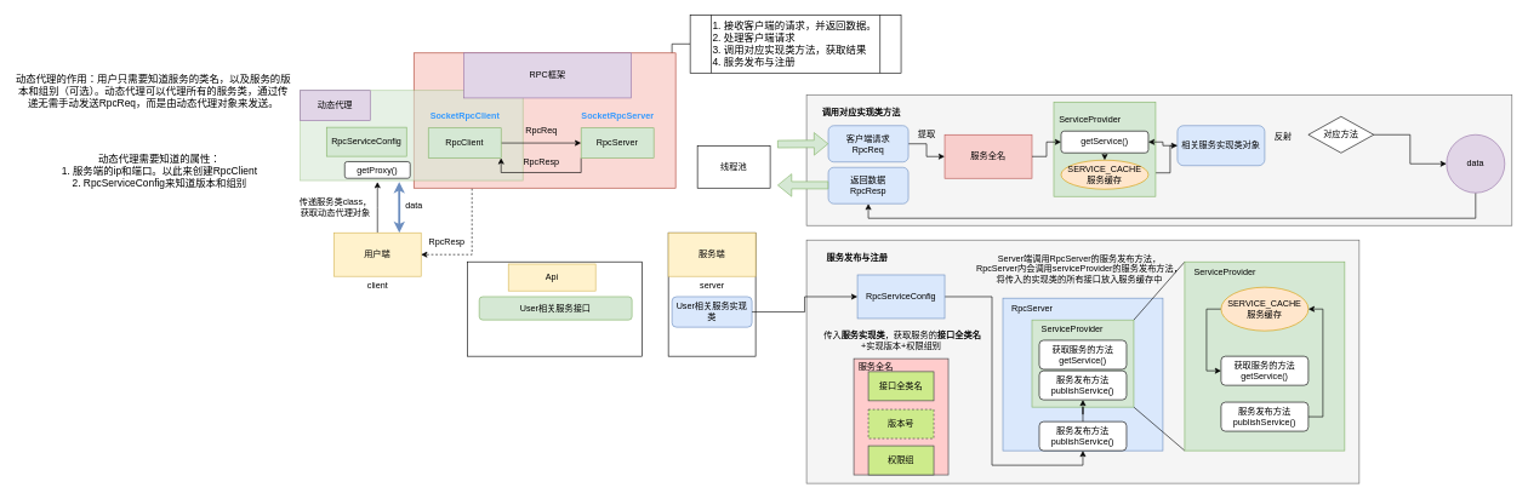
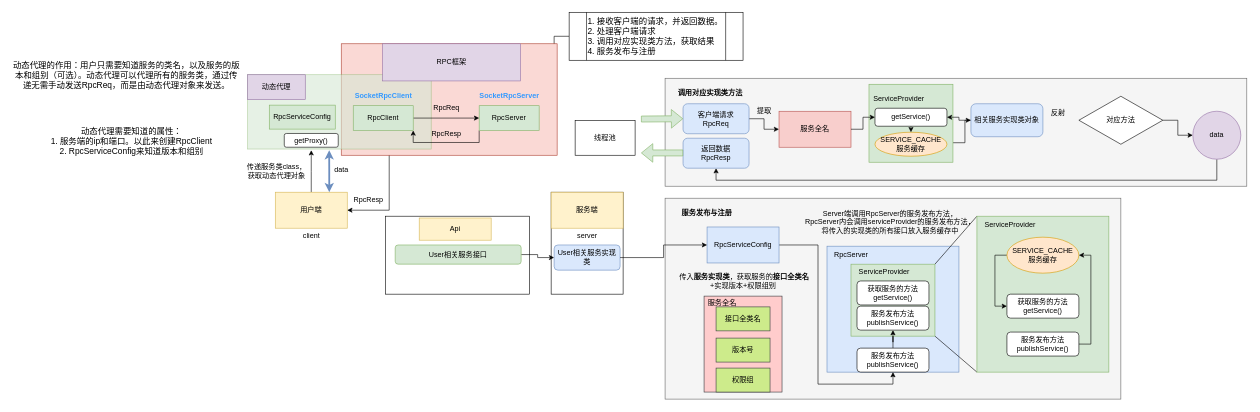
- <mxCell id="64" value="对应方法" style="rhombus;whiteSpace=wrap;html=1;" parent="1" vertex="1"><mxGeometry x="1798" y="160" width="90" height="50" as="geometry" /></mxCell>
+ <mxCell id="64" value="对应方法" style="rhombus;whiteSpace=wrap;html=1;" parent="1" vertex="1"><mxGeometry x="1798" y="160" width="140" height="80" as="geometry" /></mxCell>
- <mxCell id="10" style="edgeStyle=orthogonalEdgeStyle;rounded=0;orthogonalLoop=1;jettySize=auto;html=1;entryX=1;entryY=0.5;entryDx=0;entryDy=0;dashed=1;" parent="1" source="77" target="6" edge="1"><mxGeometry relative="1" as="geometry"><Array as="points"><mxPoint x="648" y="350" /></Array></mxGeometry></mxCell>
+ <mxCell id="10" style="edgeStyle=orthogonalEdgeStyle;rounded=0;orthogonalLoop=1;jettySize=auto;html=1;entryX=1;entryY=0.5;entryDx=0;entryDy=0;" parent="1" source="77" target="6" edge="1"><mxGeometry relative="1" as="geometry"><Array as="points"><mxPoint x="648" y="350" /></Array></mxGeometry></mxCell>
+ <mxCell id="13" value="" style="edgeStyle=orthogonalEdgeStyle;rounded=0;orthogonalLoop=1;jettySize=auto;html=1;" parent="1" source="14" target="15" edge="1"><mxGeometry relative="1" as="geometry" /></mxCell>
- <mxCell id="43" value="版本号" style="rounded=0;whiteSpace=wrap;html=1;fillColor=#cdeb8b;strokeColor=#36393d;dashed=1;" parent="18" vertex="1"><mxGeometry x="85" y="233.25" width="90" height="40" as="geometry" /></mxCell>
+ <mxCell id="43" value="版本号" style="rounded=0;whiteSpace=wrap;html=1;fillColor=#cdeb8b;strokeColor=#36393d;" parent="18" vertex="1"><mxGeometry x="85" y="233.25" width="90" height="40" as="geometry" /></mxCell>
